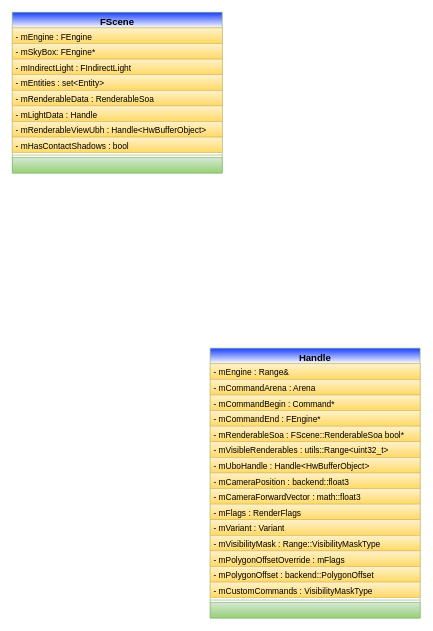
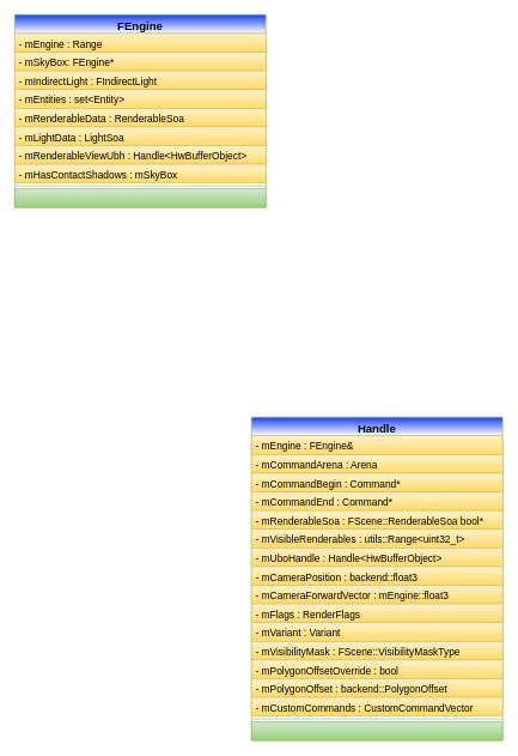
- <mxCell id="2" value="FScene" style="swimlane;fontStyle=1;align=center;verticalAlign=top;childLayout=stackLayout;horizontal=1;startSize=26;horizontalStack=0;resizeParent=1;resizeParentMax=0;resizeLast=0;collapsible=1;marginBottom=0;fontSize=16;strokeColor=#82b366;fillColor=#FFFFFF;gradientColor=#173EFF;gradientDirection=north;" parent="1" vertex="1"><mxGeometry x="20" y="20" width="350" height="268" as="geometry" /></mxCell>
+ <mxCell id="2" value="FEngine" style="swimlane;fontStyle=1;align=center;verticalAlign=top;childLayout=stackLayout;horizontal=1;startSize=26;horizontalStack=0;resizeParent=1;resizeParentMax=0;resizeLast=0;collapsible=1;marginBottom=0;fontSize=16;strokeColor=#82b366;fillColor=#FFFFFF;gradientColor=#173EFF;gradientDirection=north;" parent="1" vertex="1"><mxGeometry x="20" y="20" width="350" height="268" as="geometry" /></mxCell>
- <mxCell id="3" value="- mEngine : FEngine" style="text;strokeColor=#d6b656;fillColor=#fff2cc;align=left;verticalAlign=top;spacingLeft=4;spacingRight=4;overflow=hidden;rotatable=0;points=[[0,0.5],[1,0.5]];portConstraint=eastwest;fontSize=14;gradientColor=#ffd966;" parent="2" vertex="1"><mxGeometry y="26" width="350" height="26" as="geometry" /></mxCell>
+ <mxCell id="3" value="- mEngine : Range" style="text;strokeColor=#d6b656;fillColor=#fff2cc;align=left;verticalAlign=top;spacingLeft=4;spacingRight=4;overflow=hidden;rotatable=0;points=[[0,0.5],[1,0.5]];portConstraint=eastwest;fontSize=14;gradientColor=#ffd966;" parent="2" vertex="1"><mxGeometry y="26" width="350" height="26" as="geometry" /></mxCell>
- <mxCell id="8" value="- mLightData : Handle" style="text;strokeColor=#d6b656;fillColor=#fff2cc;align=left;verticalAlign=top;spacingLeft=4;spacingRight=4;overflow=hidden;rotatable=0;points=[[0,0.5],[1,0.5]];portConstraint=eastwest;fontSize=14;gradientColor=#ffd966;" parent="2" vertex="1"><mxGeometry y="156" width="350" height="26" as="geometry" /></mxCell>
+ <mxCell id="8" value="- mLightData : LightSoa" style="text;strokeColor=#d6b656;fillColor=#fff2cc;align=left;verticalAlign=top;spacingLeft=4;spacingRight=4;overflow=hidden;rotatable=0;points=[[0,0.5],[1,0.5]];portConstraint=eastwest;fontSize=14;gradientColor=#ffd966;" parent="2" vertex="1"><mxGeometry y="156" width="350" height="26" as="geometry" /></mxCell>
- <mxCell id="10" value="- mHasContactShadows : bool" style="text;strokeColor=#d6b656;fillColor=#fff2cc;align=left;verticalAlign=top;spacingLeft=4;spacingRight=4;overflow=hidden;rotatable=0;points=[[0,0.5],[1,0.5]];portConstraint=eastwest;fontSize=14;gradientColor=#ffd966;" parent="2" vertex="1"><mxGeometry y="208" width="350" height="26" as="geometry" /></mxCell>
+ <mxCell id="10" value="- mHasContactShadows : mSkyBox" style="text;strokeColor=#d6b656;fillColor=#fff2cc;align=left;verticalAlign=top;spacingLeft=4;spacingRight=4;overflow=hidden;rotatable=0;points=[[0,0.5],[1,0.5]];portConstraint=eastwest;fontSize=14;gradientColor=#ffd966;" parent="2" vertex="1"><mxGeometry y="208" width="350" height="26" as="geometry" /></mxCell>
- <mxCell id="14" value="- mEngine : Range&amp;" style="text;strokeColor=#d6b656;fillColor=#fff2cc;align=left;verticalAlign=top;spacingLeft=4;spacingRight=4;overflow=hidden;rotatable=0;points=[[0,0.5],[1,0.5]];portConstraint=eastwest;fontSize=14;gradientColor=#ffd966;" parent="13" vertex="1"><mxGeometry y="26" width="350" height="26" as="geometry" /></mxCell>
+ <mxCell id="14" value="- mEngine : FEngine&amp;" style="text;strokeColor=#d6b656;fillColor=#fff2cc;align=left;verticalAlign=top;spacingLeft=4;spacingRight=4;overflow=hidden;rotatable=0;points=[[0,0.5],[1,0.5]];portConstraint=eastwest;fontSize=14;gradientColor=#ffd966;" parent="13" vertex="1"><mxGeometry y="26" width="350" height="26" as="geometry" /></mxCell>
- <mxCell id="17" value="- mCommandEnd : FEngine*" style="text;strokeColor=#d6b656;fillColor=#fff2cc;align=left;verticalAlign=top;spacingLeft=4;spacingRight=4;overflow=hidden;rotatable=0;points=[[0,0.5],[1,0.5]];portConstraint=eastwest;fontSize=14;gradientColor=#ffd966;" parent="13" vertex="1"><mxGeometry y="104" width="350" height="26" as="geometry" /></mxCell>
+ <mxCell id="17" value="- mCommandEnd : Command*" style="text;strokeColor=#d6b656;fillColor=#fff2cc;align=left;verticalAlign=top;spacingLeft=4;spacingRight=4;overflow=hidden;rotatable=0;points=[[0,0.5],[1,0.5]];portConstraint=eastwest;fontSize=14;gradientColor=#ffd966;" parent="13" vertex="1"><mxGeometry y="104" width="350" height="26" as="geometry" /></mxCell>
- <mxCell id="22" value="- mCameraForwardVector : math::float3" style="text;strokeColor=#d6b656;fillColor=#fff2cc;align=left;verticalAlign=top;spacingLeft=4;spacingRight=4;overflow=hidden;rotatable=0;points=[[0,0.5],[1,0.5]];portConstraint=eastwest;fontSize=14;gradientColor=#ffd966;" parent="13" vertex="1"><mxGeometry y="234" width="350" height="26" as="geometry" /></mxCell>
+ <mxCell id="22" value="- mCameraForwardVector : mEngine::float3" style="text;strokeColor=#d6b656;fillColor=#fff2cc;align=left;verticalAlign=top;spacingLeft=4;spacingRight=4;overflow=hidden;rotatable=0;points=[[0,0.5],[1,0.5]];portConstraint=eastwest;fontSize=14;gradientColor=#ffd966;" parent="13" vertex="1"><mxGeometry y="234" width="350" height="26" as="geometry" /></mxCell>
- <mxCell id="25" value="- mVisibilityMask : Range::VisibilityMaskType" style="text;strokeColor=#d6b656;fillColor=#fff2cc;align=left;verticalAlign=top;spacingLeft=4;spacingRight=4;overflow=hidden;rotatable=0;points=[[0,0.5],[1,0.5]];portConstraint=eastwest;fontSize=14;gradientColor=#ffd966;" parent="13" vertex="1"><mxGeometry y="312" width="350" height="26" as="geometry" /></mxCell>
+ <mxCell id="25" value="- mVisibilityMask : FScene::VisibilityMaskType" style="text;strokeColor=#d6b656;fillColor=#fff2cc;align=left;verticalAlign=top;spacingLeft=4;spacingRight=4;overflow=hidden;rotatable=0;points=[[0,0.5],[1,0.5]];portConstraint=eastwest;fontSize=14;gradientColor=#ffd966;" parent="13" vertex="1"><mxGeometry y="312" width="350" height="26" as="geometry" /></mxCell>
- <mxCell id="26" value="- mPolygonOffsetOverride : mFlags" style="text;strokeColor=#d6b656;fillColor=#fff2cc;align=left;verticalAlign=top;spacingLeft=4;spacingRight=4;overflow=hidden;rotatable=0;points=[[0,0.5],[1,0.5]];portConstraint=eastwest;fontSize=14;gradientColor=#ffd966;" parent="13" vertex="1"><mxGeometry y="338" width="350" height="26" as="geometry" /></mxCell>
+ <mxCell id="26" value="- mPolygonOffsetOverride : bool" style="text;strokeColor=#d6b656;fillColor=#fff2cc;align=left;verticalAlign=top;spacingLeft=4;spacingRight=4;overflow=hidden;rotatable=0;points=[[0,0.5],[1,0.5]];portConstraint=eastwest;fontSize=14;gradientColor=#ffd966;" parent="13" vertex="1"><mxGeometry y="338" width="350" height="26" as="geometry" /></mxCell>
- <mxCell id="28" value="- mCustomCommands : VisibilityMaskType" style="text;strokeColor=#d6b656;fillColor=#fff2cc;align=left;verticalAlign=top;spacingLeft=4;spacingRight=4;overflow=hidden;rotatable=0;points=[[0,0.5],[1,0.5]];portConstraint=eastwest;fontSize=14;gradientColor=#ffd966;" parent="13" vertex="1"><mxGeometry y="390" width="350" height="26" as="geometry" /></mxCell>
+ <mxCell id="28" value="- mCustomCommands : CustomCommandVector" style="text;strokeColor=#d6b656;fillColor=#fff2cc;align=left;verticalAlign=top;spacingLeft=4;spacingRight=4;overflow=hidden;rotatable=0;points=[[0,0.5],[1,0.5]];portConstraint=eastwest;fontSize=14;gradientColor=#ffd966;" parent="13" vertex="1"><mxGeometry y="390" width="350" height="26" as="geometry" /></mxCell>
